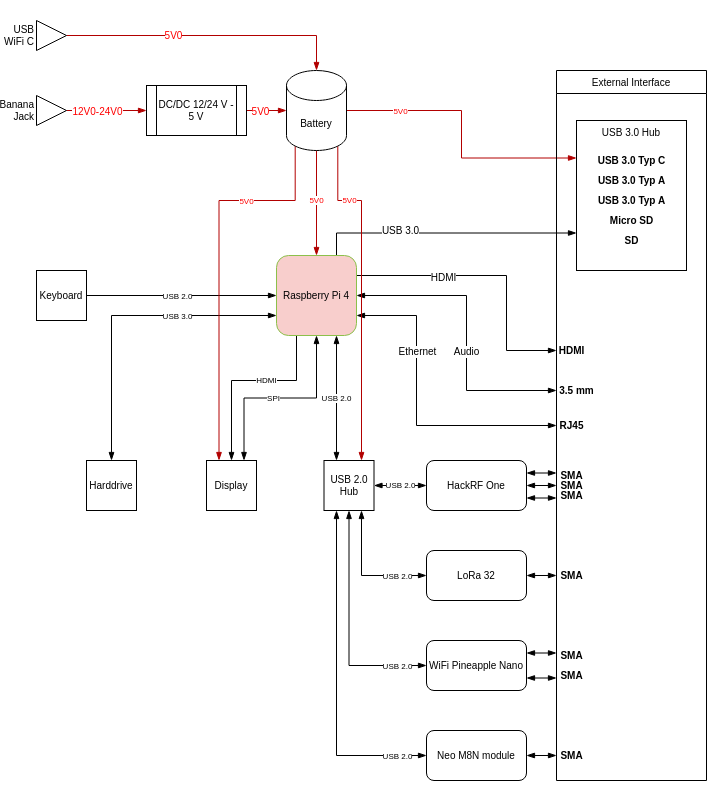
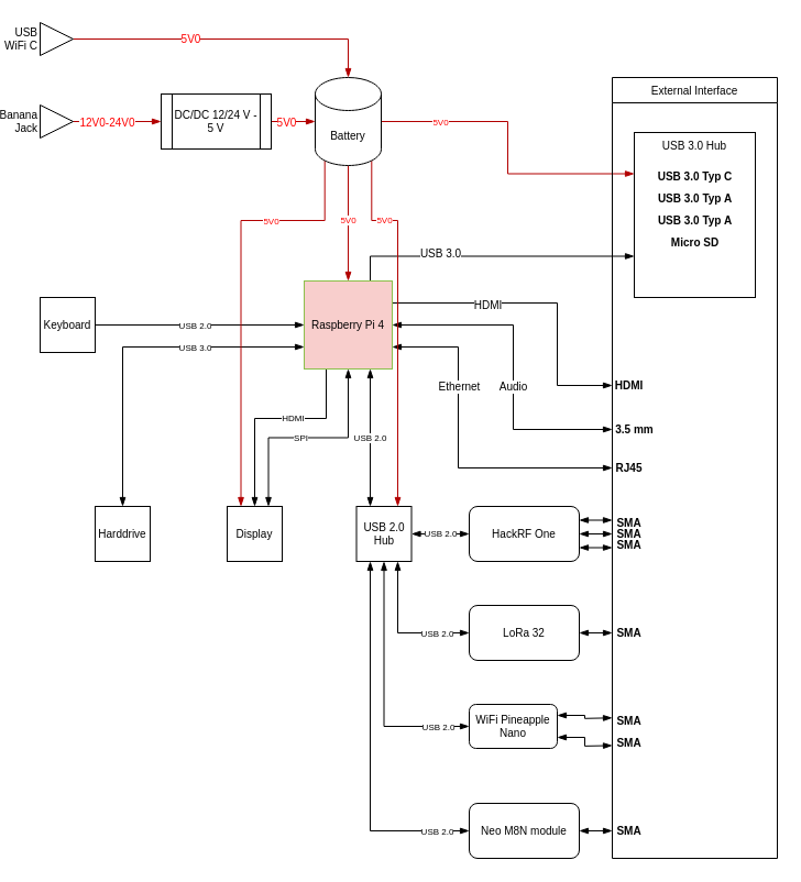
- <mxCell id="64" value="SD" style="text;strokeColor=none;fillColor=none;html=1;fontSize=10;fontStyle=1;verticalAlign=middle;align=center;" vertex="1" parent="51"><mxGeometry x="40" y="160" width="70" height="20" as="geometry" /></mxCell>
- <mxCell id="18" value="&lt;font style=&quot;font-size: 10px&quot;&gt;Raspberry Pi 4&lt;/font&gt;" style="whiteSpace=wrap;html=1;aspect=fixed;fillColor=#f8cecc;strokeColor=#8cc04b;rounded=1;" vertex="1" parent="1"><mxGeometry x="260" y="255" width="80" height="80" as="geometry" /></mxCell>
+ <mxCell id="18" value="&lt;font style=&quot;font-size: 10px&quot;&gt;Raspberry Pi 4&lt;/font&gt;" style="whiteSpace=wrap;html=1;aspect=fixed;fillColor=#f8cecc;strokeColor=#8cc04b;" vertex="1" parent="1"><mxGeometry x="260" y="255" width="80" height="80" as="geometry" /></mxCell>
- <mxCell id="36" value="WiFi Pineapple Nano" style="rounded=1;whiteSpace=wrap;html=1;fontSize=10;" vertex="1" parent="1"><mxGeometry x="410" y="640" width="100" height="50" as="geometry" /></mxCell>
+ <mxCell id="36" value="WiFi Pineapple Nano" style="rounded=1;whiteSpace=wrap;html=1;fontSize=10;" vertex="1" parent="1"><mxGeometry x="410" y="640" width="80" height="40" as="geometry" /></mxCell>
